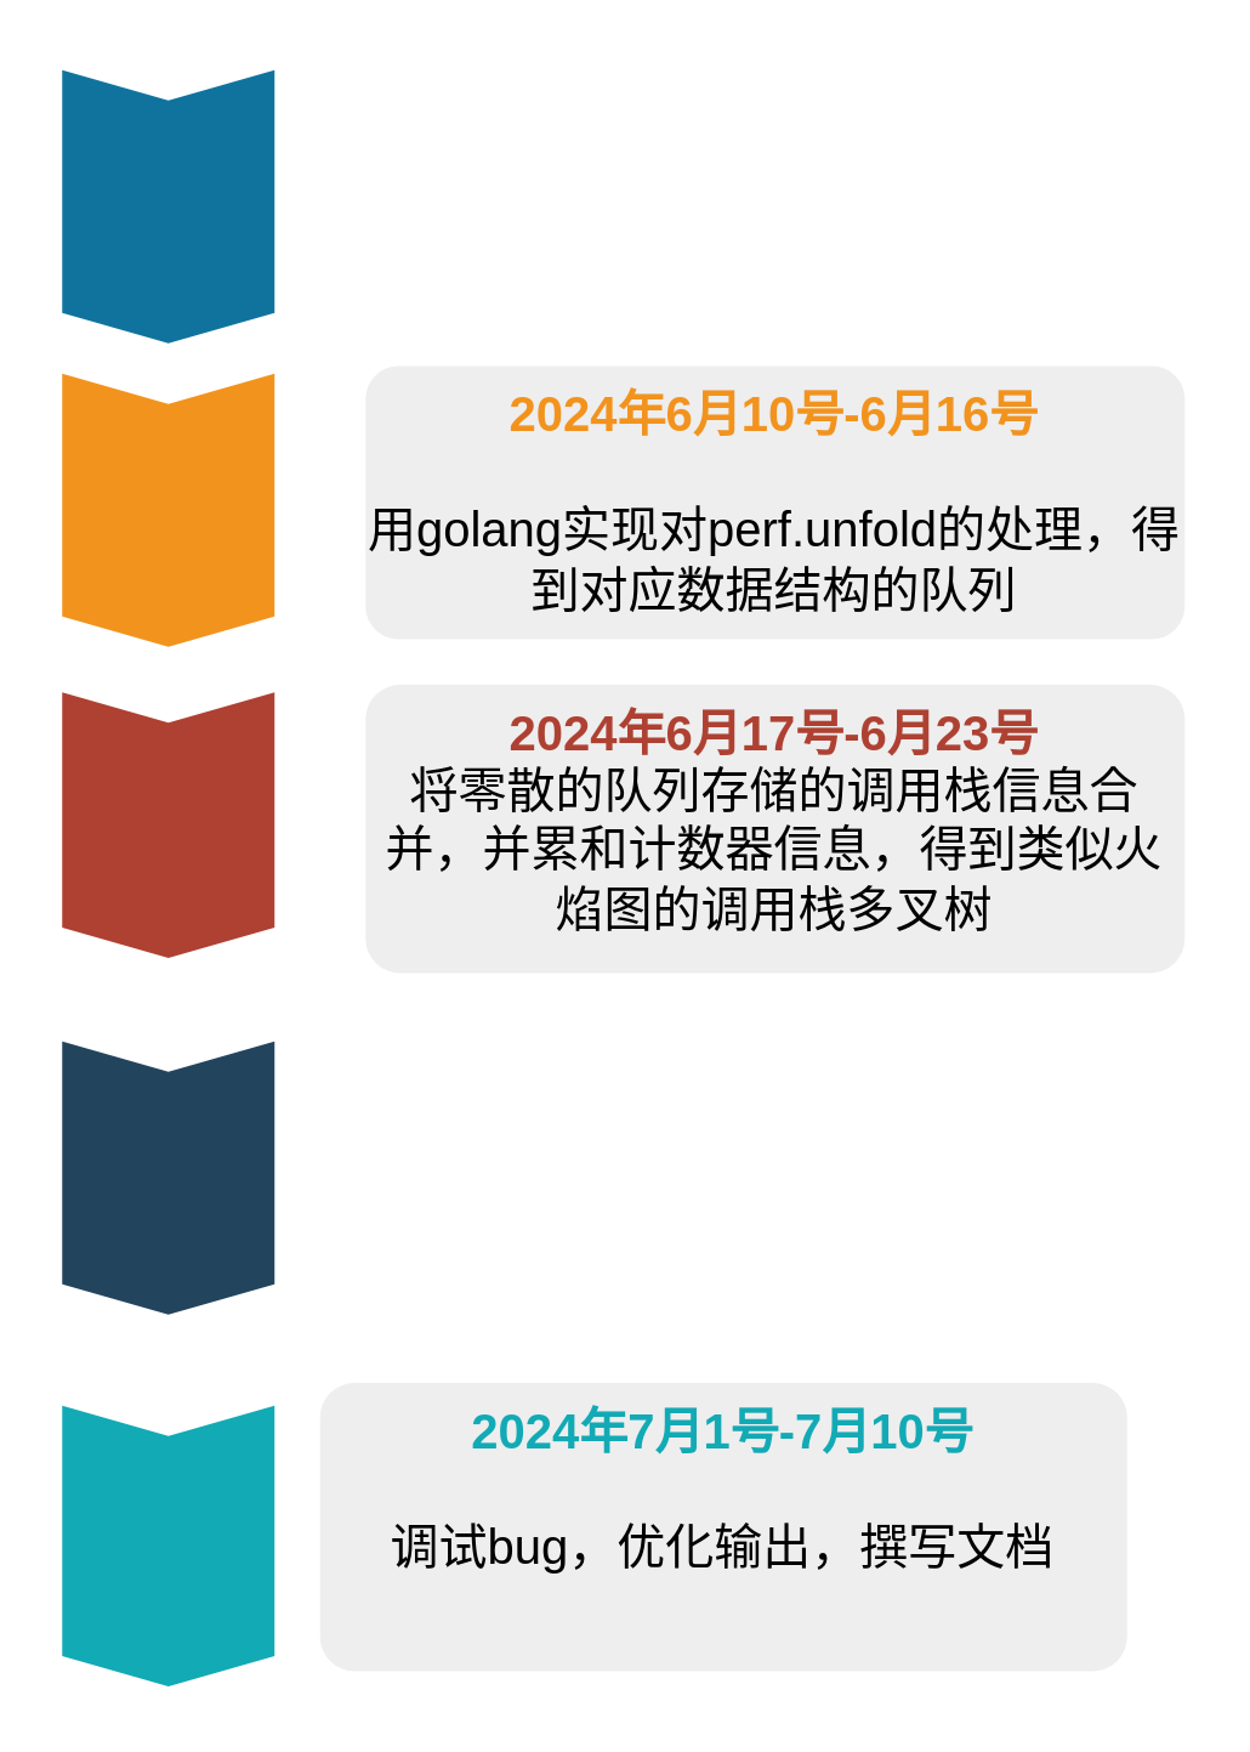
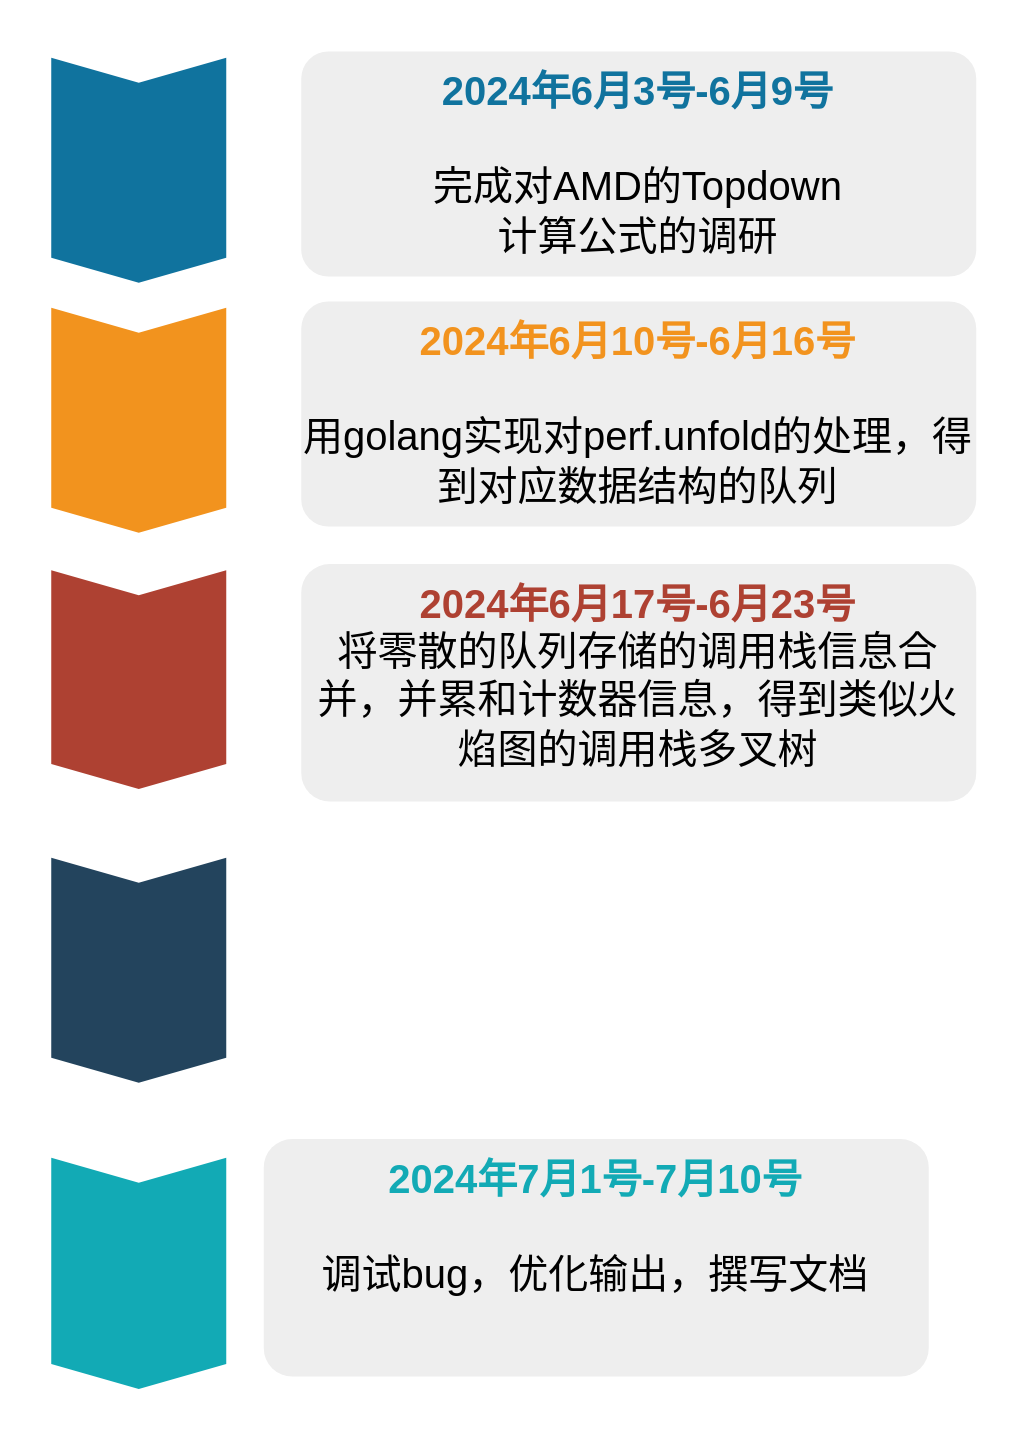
+ <mxCell id="7" value="&lt;font style=&quot;font-size: 16px;&quot;&gt;&lt;font style=&quot;font-size: 16px;&quot; color=&quot;#10739E&quot;&gt;&lt;b style=&quot;&quot;&gt;2024年6月3号-6月9号&lt;/b&gt;&lt;/font&gt;&lt;br&gt;&lt;br&gt;完成对AMD的Topdown&lt;/font&gt;&lt;div style=&quot;font-size: 16px;&quot;&gt;&lt;font style=&quot;font-size: 16px;&quot;&gt;&lt;font style=&quot;font-size: 16px;&quot;&gt;计算公式的调研&lt;/font&gt;&lt;/font&gt;&lt;/div&gt;" style="rounded=1;strokeColor=none;fillColor=#EEEEEE;align=center;arcSize=12;verticalAlign=top;whiteSpace=wrap;html=1;fontSize=12;" parent="1" vertex="1"><mxGeometry x="120" y="20" width="270" height="90" as="geometry" /></mxCell>
